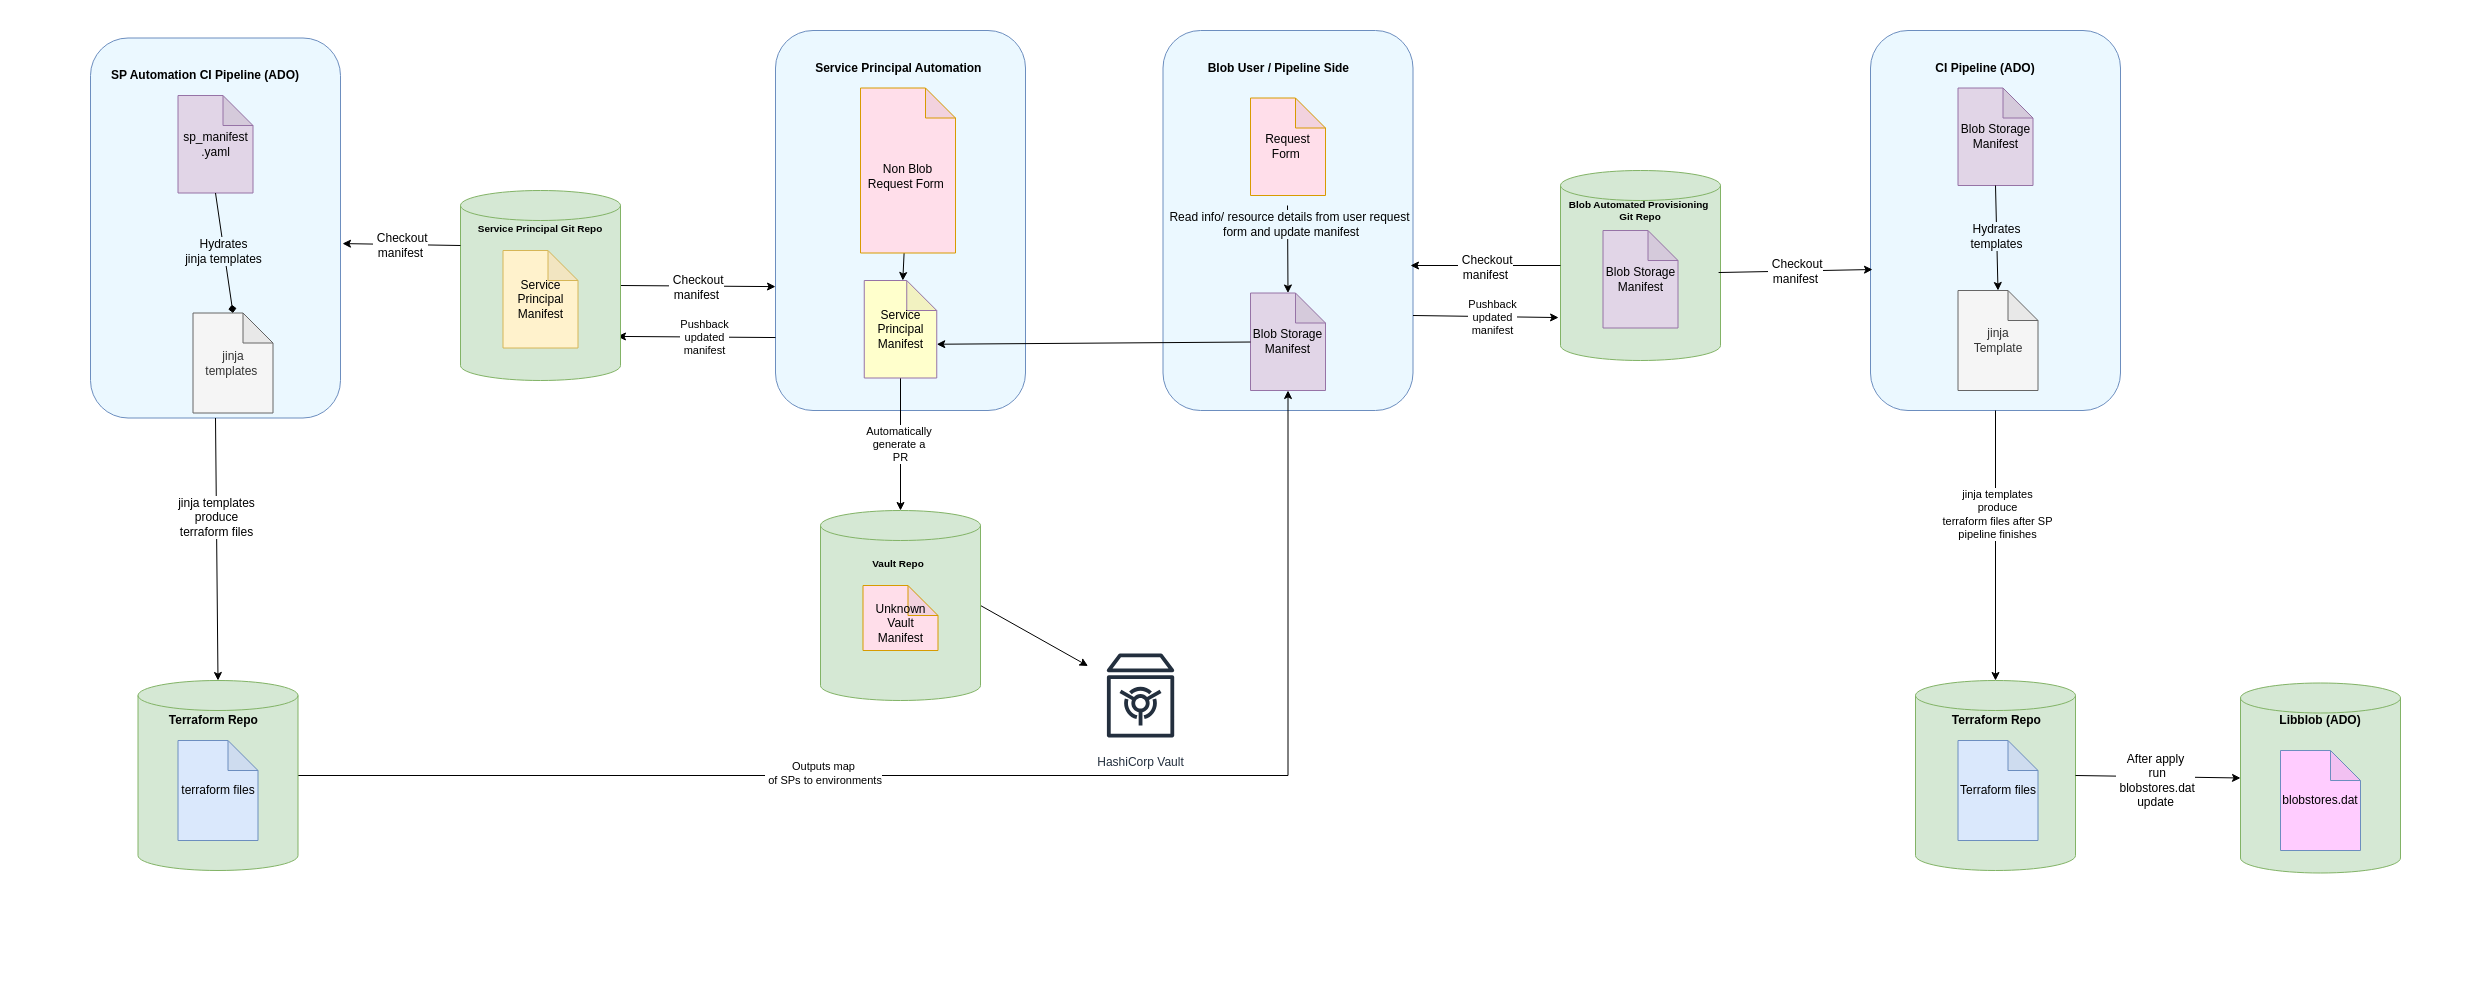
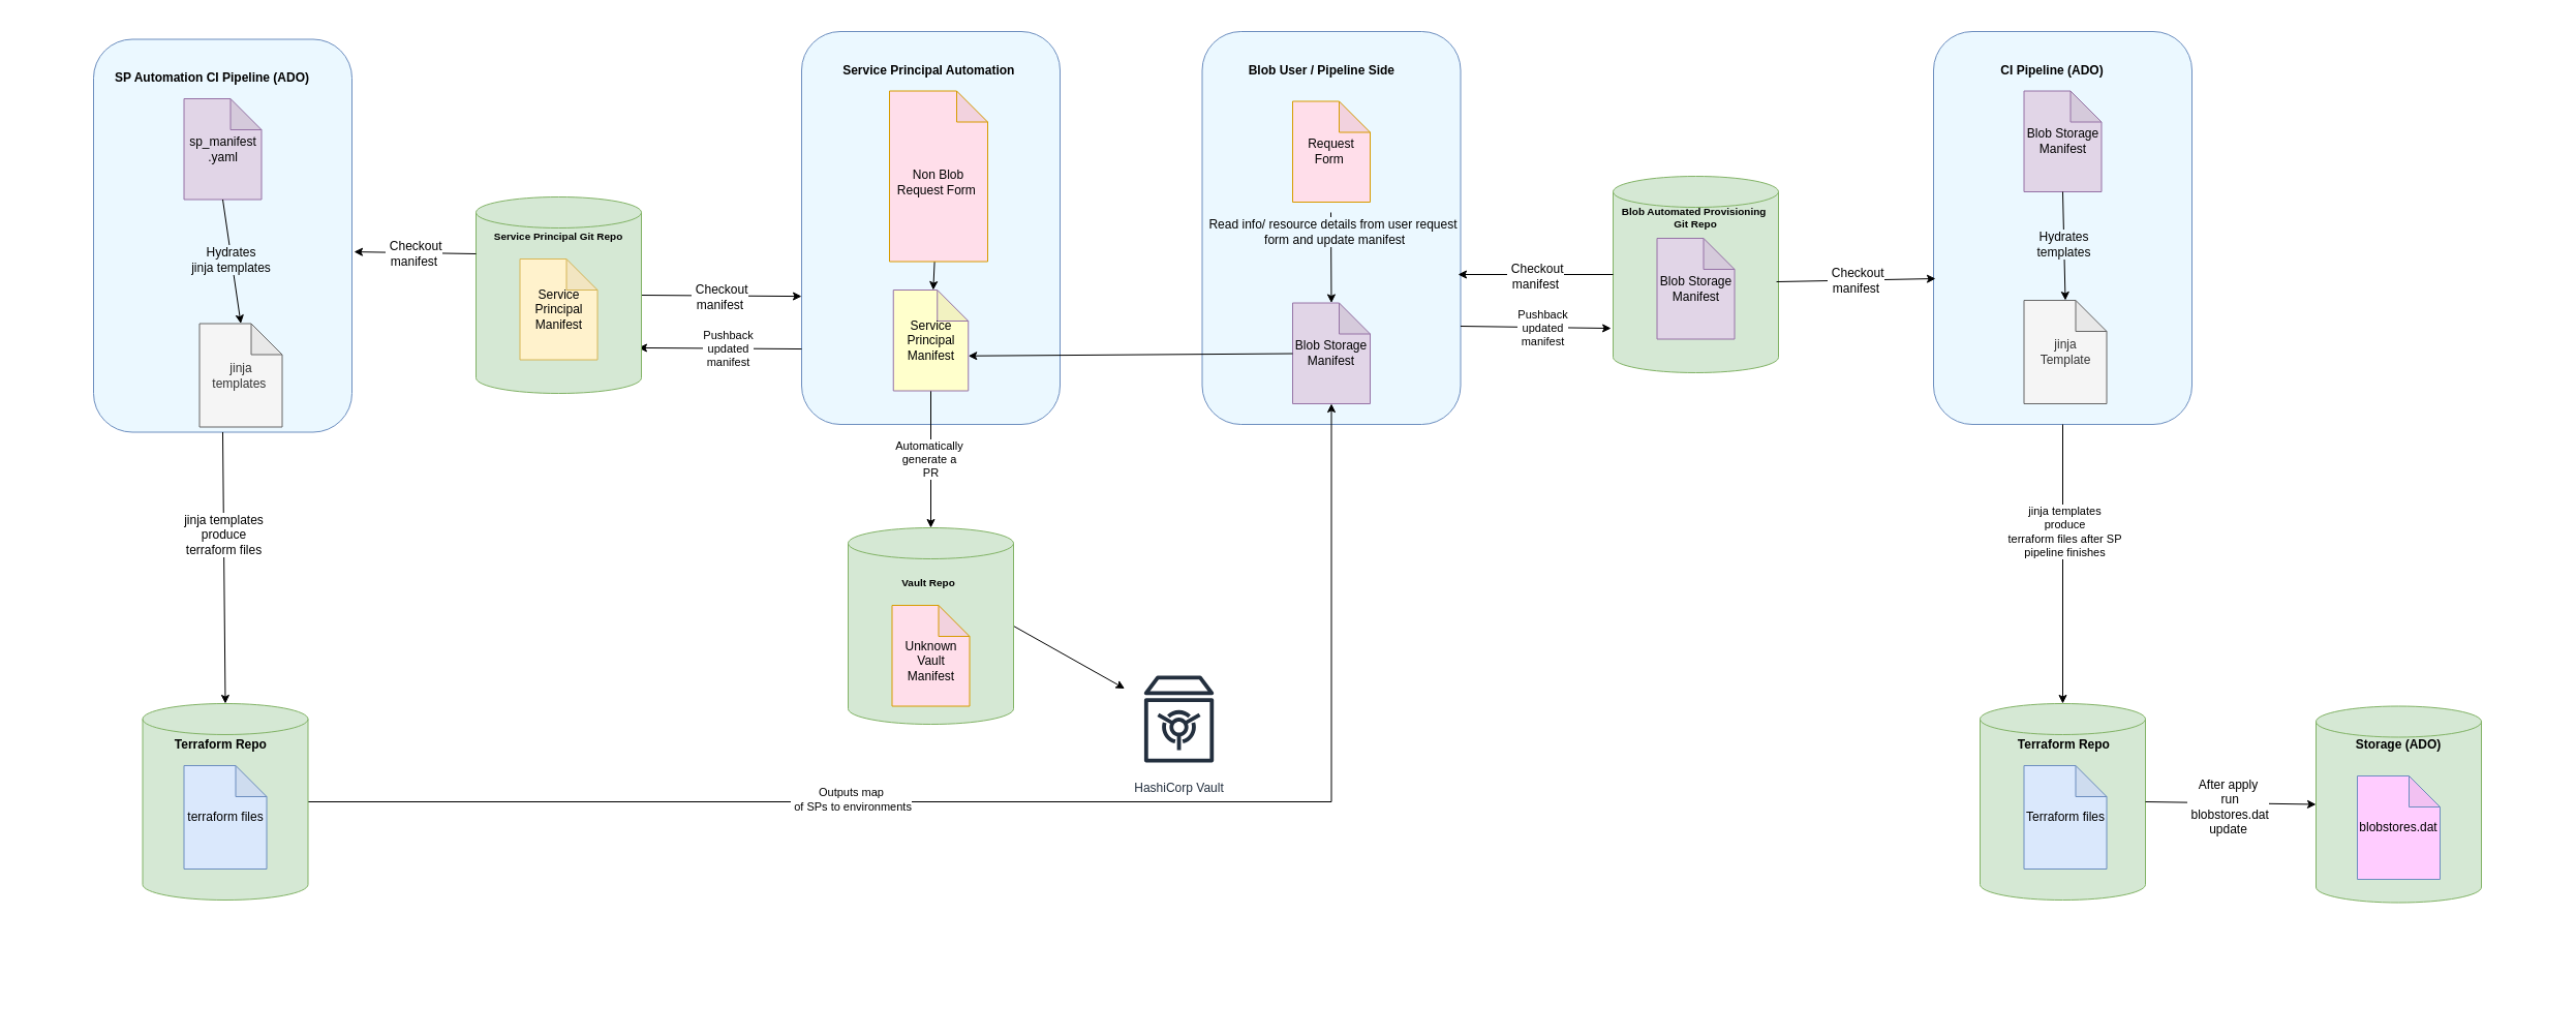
- <mxCell id="57" value="" style="endArrow=diamond;html=1;entryX=0.5;entryY=0;entryDx=0;entryDy=0;entryPerimeter=0;exitX=0.5;exitY=1;exitDx=0;exitDy=0;exitPerimeter=0;" parent="1" edge="1" target="52" source="51"><mxGeometry width="50" height="50" relative="1" as="geometry"><mxPoint x="218" y="190" as="sourcePoint" /><mxPoint x="213.88" y="287.5" as="targetPoint" /></mxGeometry></mxCell>
+ <mxCell id="57" value="" style="endArrow=classic;html=1;entryX=0.5;entryY=0;entryDx=0;entryDy=0;entryPerimeter=0;exitX=0.5;exitY=1;exitDx=0;exitDy=0;exitPerimeter=0;" parent="1" edge="1" target="52" source="51"><mxGeometry width="50" height="50" relative="1" as="geometry"><mxPoint x="218" y="190" as="sourcePoint" /><mxPoint x="213.88" y="287.5" as="targetPoint" /></mxGeometry></mxCell>
- <mxCell id="66" value="Unknown&lt;br&gt;Vault&lt;br&gt;Manifest" style="shape=note;whiteSpace=wrap;html=1;backgroundOutline=1;darkOpacity=0.05;strokeColor=#d79b00;fillColor=#FFDEEA;verticalAlign=middle;spacing=2;spacingBottom=-11;" vertex="1" parent="1"><mxGeometry x="862.5" y="585" width="75" height="65" as="geometry" /></mxCell>
+ <mxCell id="66" value="Unknown&lt;br&gt;Vault&lt;br&gt;Manifest" style="shape=note;whiteSpace=wrap;html=1;backgroundOutline=1;darkOpacity=0.05;strokeColor=#d79b00;fillColor=#FFDEEA;verticalAlign=middle;spacing=2;spacingBottom=-11;" vertex="1" parent="1"><mxGeometry x="862.5" y="585" width="75" height="97.5" as="geometry" /></mxCell>
- <mxCell id="65" value="&lt;h4&gt;Libblob (ADO)&lt;/h4&gt;" style="text;html=1;strokeColor=none;fillColor=none;align=center;verticalAlign=middle;whiteSpace=wrap;rounded=0;" parent="1" vertex="1"><mxGeometry x="2210" y="710" width="220" height="20" as="geometry" /></mxCell>
+ <mxCell id="65" value="&lt;h4&gt;Storage (ADO)&lt;/h4&gt;" style="text;html=1;strokeColor=none;fillColor=none;align=center;verticalAlign=middle;whiteSpace=wrap;rounded=0;" parent="1" vertex="1"><mxGeometry x="2210" y="710" width="220" height="20" as="geometry" /></mxCell>
